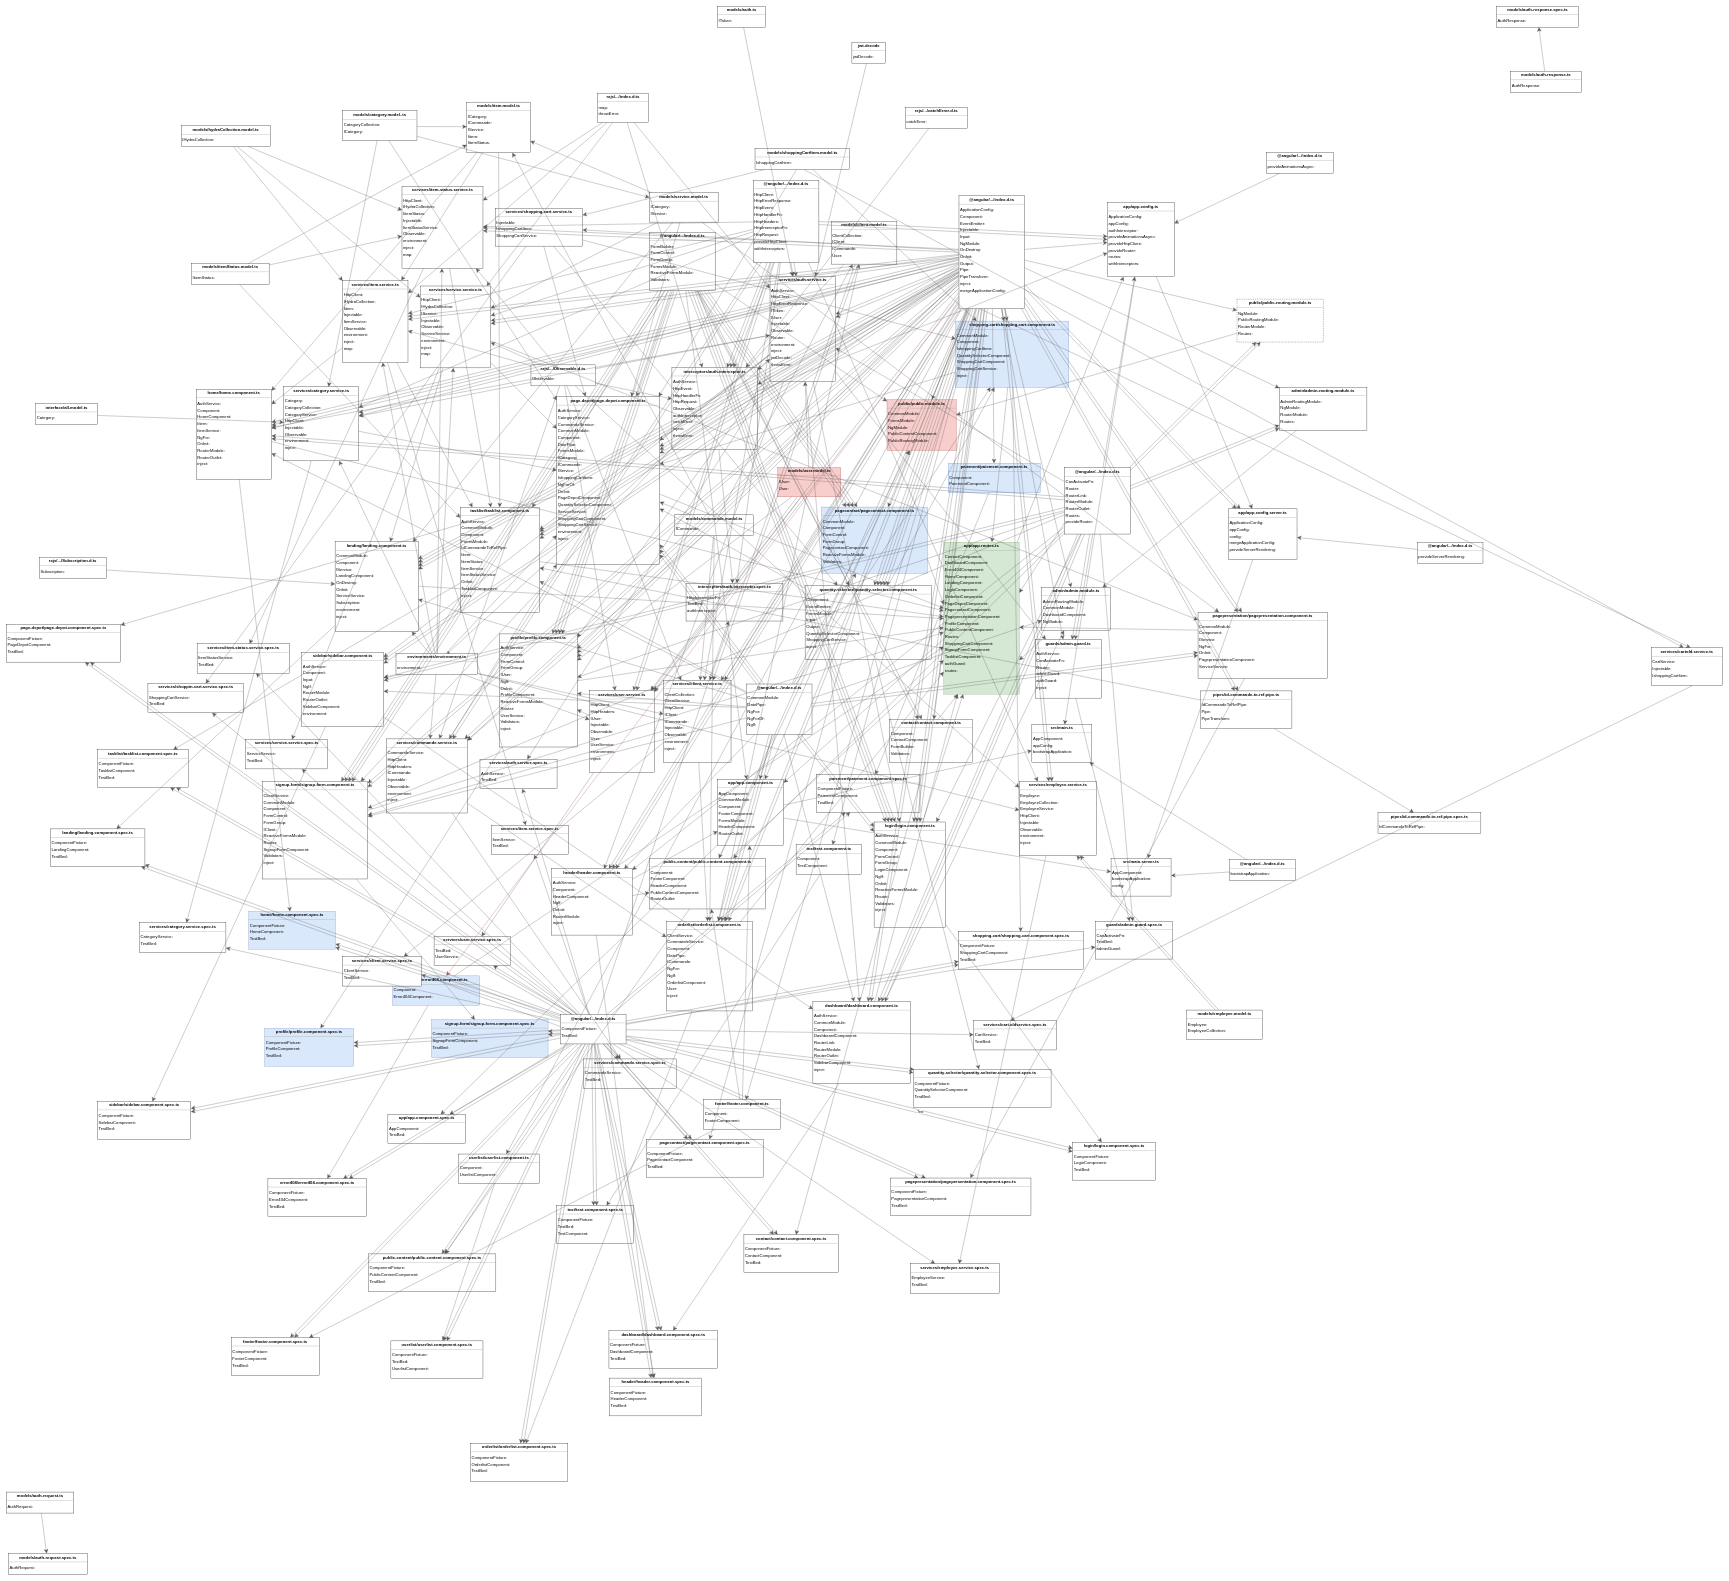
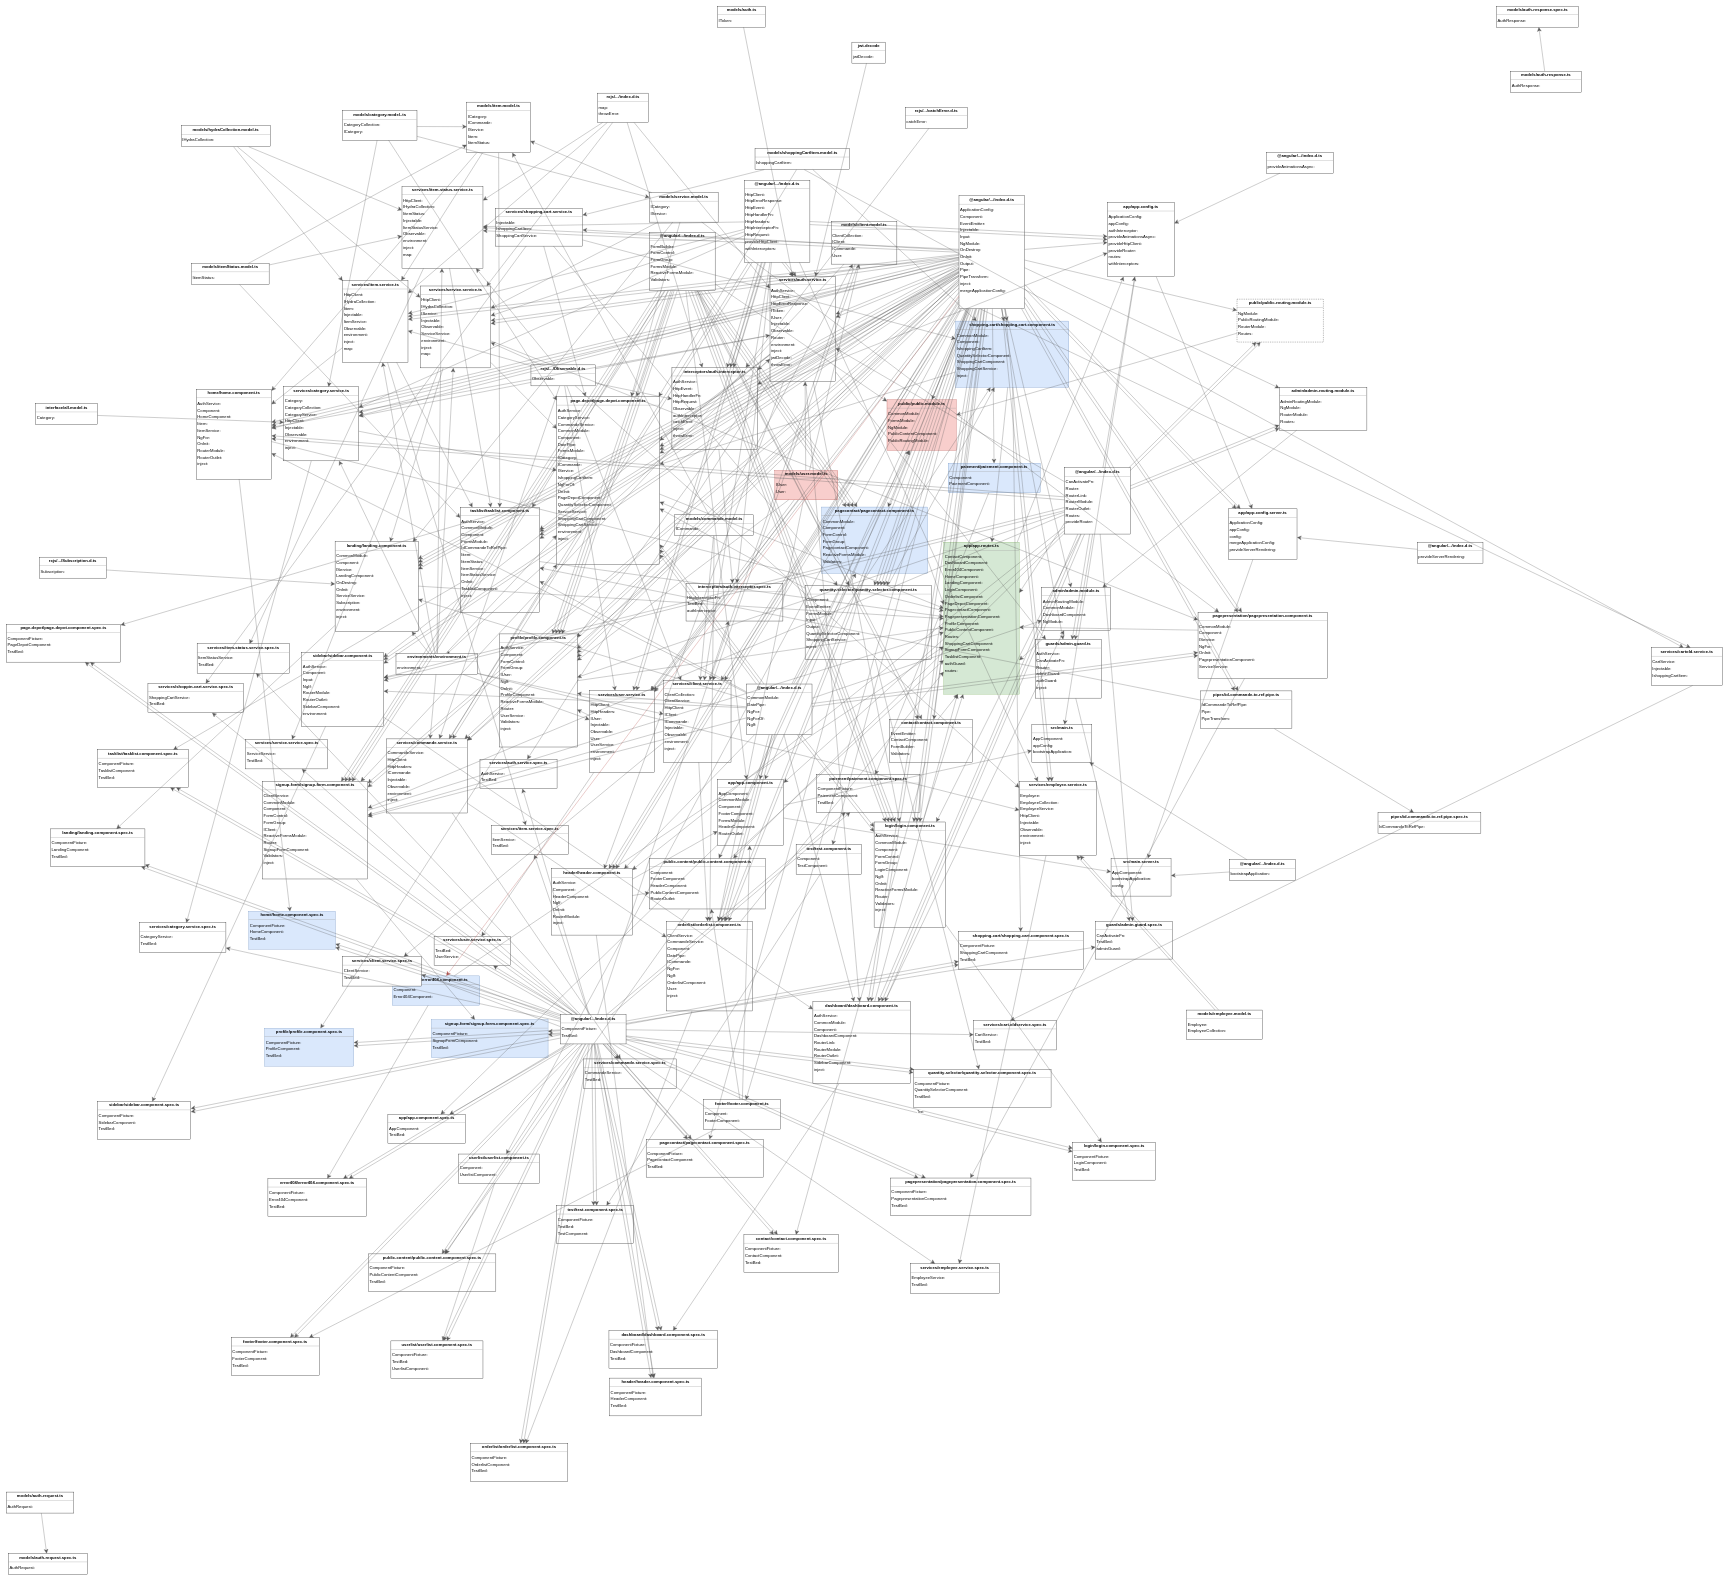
- <mxCell id="4" value="&lt;p style=&quot;margin:0px;margin-top:4px;text-align:center;&quot;&gt;&lt;b&gt;@angular/.../index.d.ts&lt;/b&gt;&lt;/p&gt;&lt;hr size=&quot;1&quot;/&gt;&lt;p style=&quot;margin:0 0 0 4px;line-height:1.6;&quot;&gt; HttpClient: &lt;br/&gt; HttpErrorResponse: &lt;br/&gt; HttpEvent: &lt;br/&gt; HttpHandlerFn: &lt;br/&gt; HttpHeaders: &lt;br/&gt; HttpInterceptorFn: &lt;br/&gt; HttpRequest: &lt;br/&gt; provideHttpClient: &lt;br/&gt; withInterceptors: &lt;/p&gt;" style="verticalAlign=top;align=left;overflow=fill;fontSize=14;fontFamily=Helvetica;html=1;rounded=0;shadow=0;comic=0;labelBackgroundColor=none;strokeWidth=1;" parent="1" vertex="1"><mxGeometry x="2510" y="601" width="219" height="273" as="geometry" /></mxCell>
+ <mxCell id="4" value="&lt;p style=&quot;margin:0px;margin-top:4px;text-align:center;&quot;&gt;&lt;b&gt;@angular/.../index.d.ts&lt;/b&gt;&lt;/p&gt;&lt;hr size=&quot;1&quot;/&gt;&lt;p style=&quot;margin:0 0 0 4px;line-height:1.6;&quot;&gt; HttpClient: &lt;br/&gt; HttpErrorResponse: &lt;br/&gt; HttpEvent: &lt;br/&gt; HttpHandlerFn: &lt;br/&gt; HttpHeaders: &lt;br/&gt; HttpInterceptorFn: &lt;br/&gt; HttpRequest: &lt;br/&gt; provideHttpClient: &lt;br/&gt; withInterceptors: &lt;/p&gt;" style="verticalAlign=top;align=left;overflow=fill;fontSize=14;fontFamily=Helvetica;html=1;rounded=0;shadow=0;comic=0;labelBackgroundColor=none;strokeWidth=1;" parent="1" vertex="1"><mxGeometry x="2480" y="601" width="219" height="273" as="geometry" /></mxCell>
- <mxCell id="55" value="&lt;p style=&quot;margin:0px;margin-top:4px;text-align:center;&quot;&gt;&lt;b&gt;models/user.model.ts&lt;/b&gt;&lt;/p&gt;&lt;hr size=&quot;1&quot;/&gt;&lt;p style=&quot;margin:0 0 0 4px;line-height:1.6;&quot;&gt; IUser: &lt;br/&gt; User: &lt;/p&gt;" style="verticalAlign=top;align=left;overflow=fill;fontSize=14;fontFamily=Helvetica;html=1;rounded=0;shadow=0;comic=0;labelBackgroundColor=none;strokeWidth=1;fillColor=#f8cecc;strokeColor=#b85450;" parent="1" vertex="1"><mxGeometry x="2592" y="1558" width="210" height="98" as="geometry" /></mxCell>
+ <mxCell id="55" value="&lt;p style=&quot;margin:0px;margin-top:4px;text-align:center;&quot;&gt;&lt;b&gt;models/user.model.ts&lt;/b&gt;&lt;/p&gt;&lt;hr size=&quot;1&quot;/&gt;&lt;p style=&quot;margin:0 0 0 4px;line-height:1.6;&quot;&gt; IUser: &lt;br/&gt; User: &lt;/p&gt;" style="verticalAlign=top;align=left;overflow=fill;fontSize=14;fontFamily=Helvetica;html=1;rounded=0;shadow=0;comic=0;labelBackgroundColor=none;strokeWidth=1;fillColor=#f8cecc;strokeColor=#b85450;" parent="1" vertex="1"><mxGeometry x="2582" y="1568" width="210" height="98" as="geometry" /></mxCell>
- <mxCell id="19" value="&lt;p style=&quot;margin:0px;margin-top:4px;text-align:center;&quot;&gt;&lt;b&gt;contact/contact.component.ts&lt;/b&gt;&lt;/p&gt;&lt;hr size=&quot;1&quot;/&gt;&lt;p style=&quot;margin:0 0 0 4px;line-height:1.6;&quot;&gt; Component: &lt;br/&gt; ContactComponent: &lt;br/&gt; FormBuilder: &lt;br/&gt; Validators: &lt;/p&gt;" style="verticalAlign=top;align=left;overflow=fill;fontSize=14;fontFamily=Helvetica;html=1;rounded=0;shadow=0;comic=0;labelBackgroundColor=none;strokeWidth=1;" parent="1" vertex="1"><mxGeometry x="2965" y="2398" width="277" height="143" as="geometry" /></mxCell>
+ <mxCell id="19" value="&lt;p style=&quot;margin:0px;margin-top:4px;text-align:center;&quot;&gt;&lt;b&gt;contact/contact.component.ts&lt;/b&gt;&lt;/p&gt;&lt;hr size=&quot;1&quot;/&gt;&lt;p style=&quot;margin:0 0 0 4px;line-height:1.6;&quot;&gt; EventEmitter: &lt;br/&gt; ContactComponent: &lt;br/&gt; FormBuilder: &lt;br/&gt; Validators: &lt;/p&gt;" style="verticalAlign=top;align=left;overflow=fill;fontSize=14;fontFamily=Helvetica;html=1;rounded=0;shadow=0;comic=0;labelBackgroundColor=none;strokeWidth=1;" parent="1" vertex="1"><mxGeometry x="2965" y="2398" width="277" height="143" as="geometry" /></mxCell>
